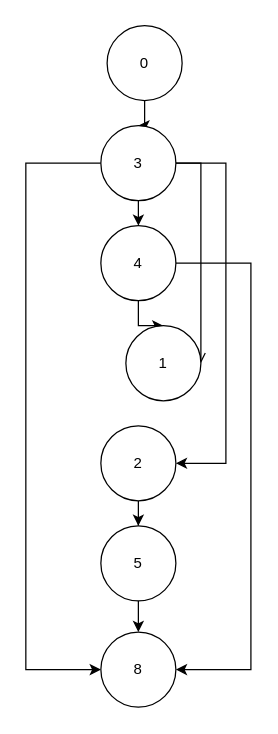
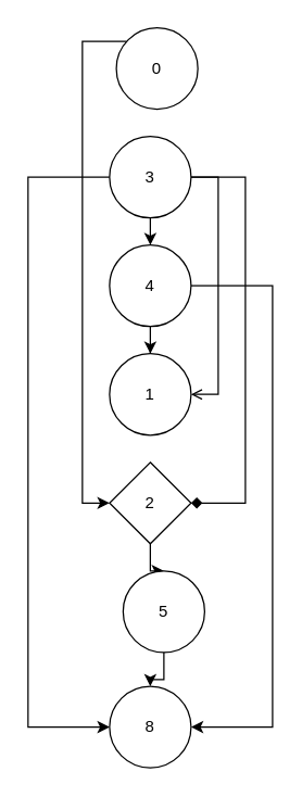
- <mxCell id="2" value="" style="edgeStyle=orthogonalEdgeStyle;rounded=0;orthogonalLoop=1;jettySize=auto;html=1;" edge="1" parent="1" source="4" target="9"><mxGeometry relative="1" as="geometry" /></mxCell>
+ <mxCell id="3" style="edgeStyle=orthogonalEdgeStyle;rounded=0;orthogonalLoop=1;jettySize=auto;html=1;entryX=0;entryY=0.5;entryDx=0;entryDy=0;" edge="1" parent="1" source="4" target="15"><mxGeometry relative="1" as="geometry"><Array as="points"><mxPoint x="60" y="30" /><mxPoint x="60" y="370" /></Array></mxGeometry></mxCell>
- <mxCell id="13" value="1" style="ellipse;whiteSpace=wrap;html=1;aspect=fixed;" vertex="1" parent="1"><mxGeometry x="100" y="260" width="60" height="60" as="geometry" /></mxCell>
+ <mxCell id="13" value="1" style="ellipse;whiteSpace=wrap;html=1;aspect=fixed;" vertex="1" parent="1"><mxGeometry x="80" y="260" width="60" height="60" as="geometry" /></mxCell>
- <mxCell id="15" value="2" style="ellipse;whiteSpace=wrap;html=1;aspect=fixed;" vertex="1" parent="1"><mxGeometry x="80" y="340" width="60" height="60" as="geometry" /></mxCell>
+ <mxCell id="15" value="2" style="rhombus;whiteSpace=wrap;html=1;aspect=fixed;" vertex="1" parent="1"><mxGeometry x="80" y="340" width="60" height="60" as="geometry" /></mxCell>
- <mxCell id="8" style="edgeStyle=orthogonalEdgeStyle;rounded=0;orthogonalLoop=1;jettySize=auto;html=1;entryX=1;entryY=0.5;entryDx=0;entryDy=0;" edge="1" parent="1" source="9" target="15"><mxGeometry relative="1" as="geometry"><Array as="points"><mxPoint x="180" y="130" /><mxPoint x="180" y="370" /></Array></mxGeometry></mxCell>
+ <mxCell id="8" style="edgeStyle=orthogonalEdgeStyle;rounded=0;orthogonalLoop=1;jettySize=auto;html=1;entryX=1;entryY=0.5;entryDx=0;entryDy=0;endArrow=diamond;" edge="1" parent="1" source="9" target="15"><mxGeometry relative="1" as="geometry"><Array as="points"><mxPoint x="180" y="130" /><mxPoint x="180" y="370" /></Array></mxGeometry></mxCell>
- <mxCell id="17" value="5" style="ellipse;whiteSpace=wrap;html=1;aspect=fixed;" vertex="1" parent="1"><mxGeometry x="80" y="420" width="60" height="60" as="geometry" /></mxCell>
+ <mxCell id="17" value="5" style="ellipse;whiteSpace=wrap;html=1;aspect=fixed;" vertex="1" parent="1"><mxGeometry x="90" y="420" width="60" height="60" as="geometry" /></mxCell>
